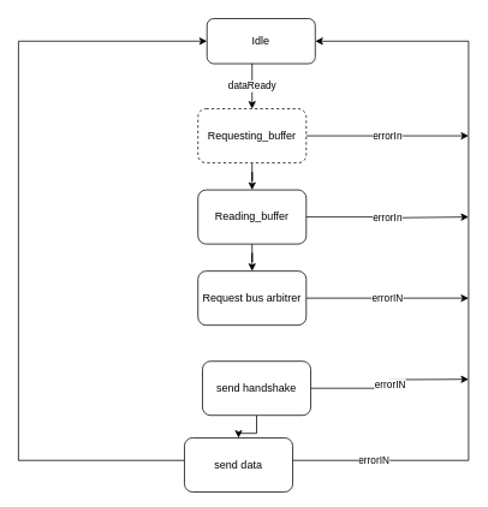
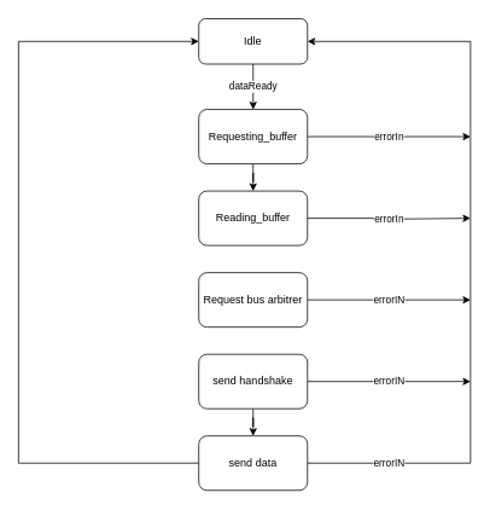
- <mxCell id="3" value="Idle" style="rounded=1;whiteSpace=wrap;html=1;" vertex="1" parent="1"><mxGeometry x="229" y="20" width="120" height="50" as="geometry" /></mxCell>
+ <mxCell id="3" value="Idle" style="rounded=1;whiteSpace=wrap;html=1;" vertex="1" parent="1"><mxGeometry x="219" y="20" width="120" height="50" as="geometry" /></mxCell>
- <mxCell id="6" value="Requesting_buffer" style="rounded=1;whiteSpace=wrap;html=1;dashed=1;" vertex="1" parent="1"><mxGeometry x="219" y="120" width="120" height="60" as="geometry" /></mxCell>
+ <mxCell id="6" value="Requesting_buffer" style="rounded=1;whiteSpace=wrap;html=1;" vertex="1" parent="1"><mxGeometry x="219" y="120" width="120" height="60" as="geometry" /></mxCell>
- <mxCell id="7" style="edgeStyle=orthogonalEdgeStyle;rounded=0;orthogonalLoop=1;jettySize=auto;html=1;" edge="1" parent="1" source="9" target="11"><mxGeometry relative="1" as="geometry" /></mxCell>
- <mxCell id="14" value="send handshake" style="rounded=1;whiteSpace=wrap;html=1;" vertex="1" parent="1"><mxGeometry x="224" y="400" width="120" height="60" as="geometry" /></mxCell>
+ <mxCell id="14" value="send handshake" style="rounded=1;whiteSpace=wrap;html=1;" vertex="1" parent="1"><mxGeometry x="219" y="390" width="120" height="60" as="geometry" /></mxCell>
- <mxCell id="17" value="send data" style="rounded=1;whiteSpace=wrap;html=1;" vertex="1" parent="1"><mxGeometry x="204" y="485" width="120" height="60" as="geometry" /></mxCell>
+ <mxCell id="17" value="send data" style="rounded=1;whiteSpace=wrap;html=1;" vertex="1" parent="1"><mxGeometry x="219" y="480" width="120" height="60" as="geometry" /></mxCell>
